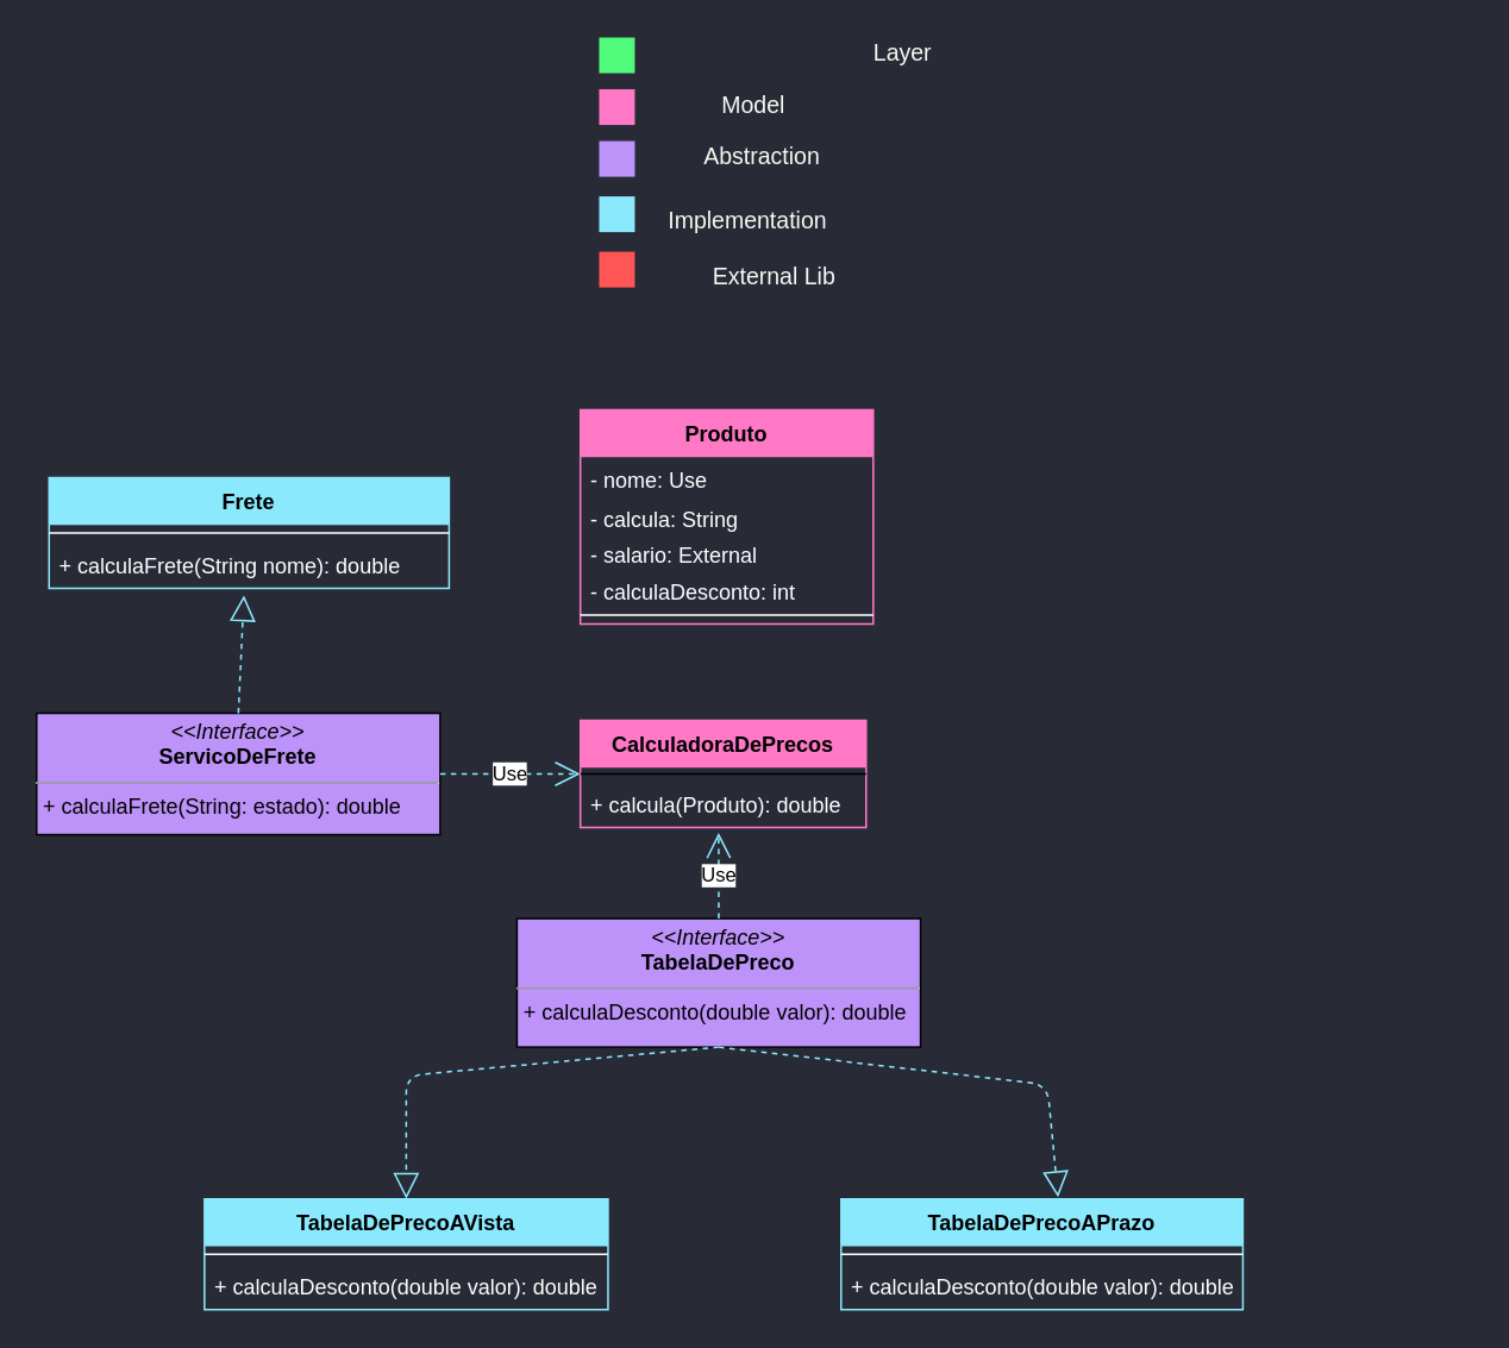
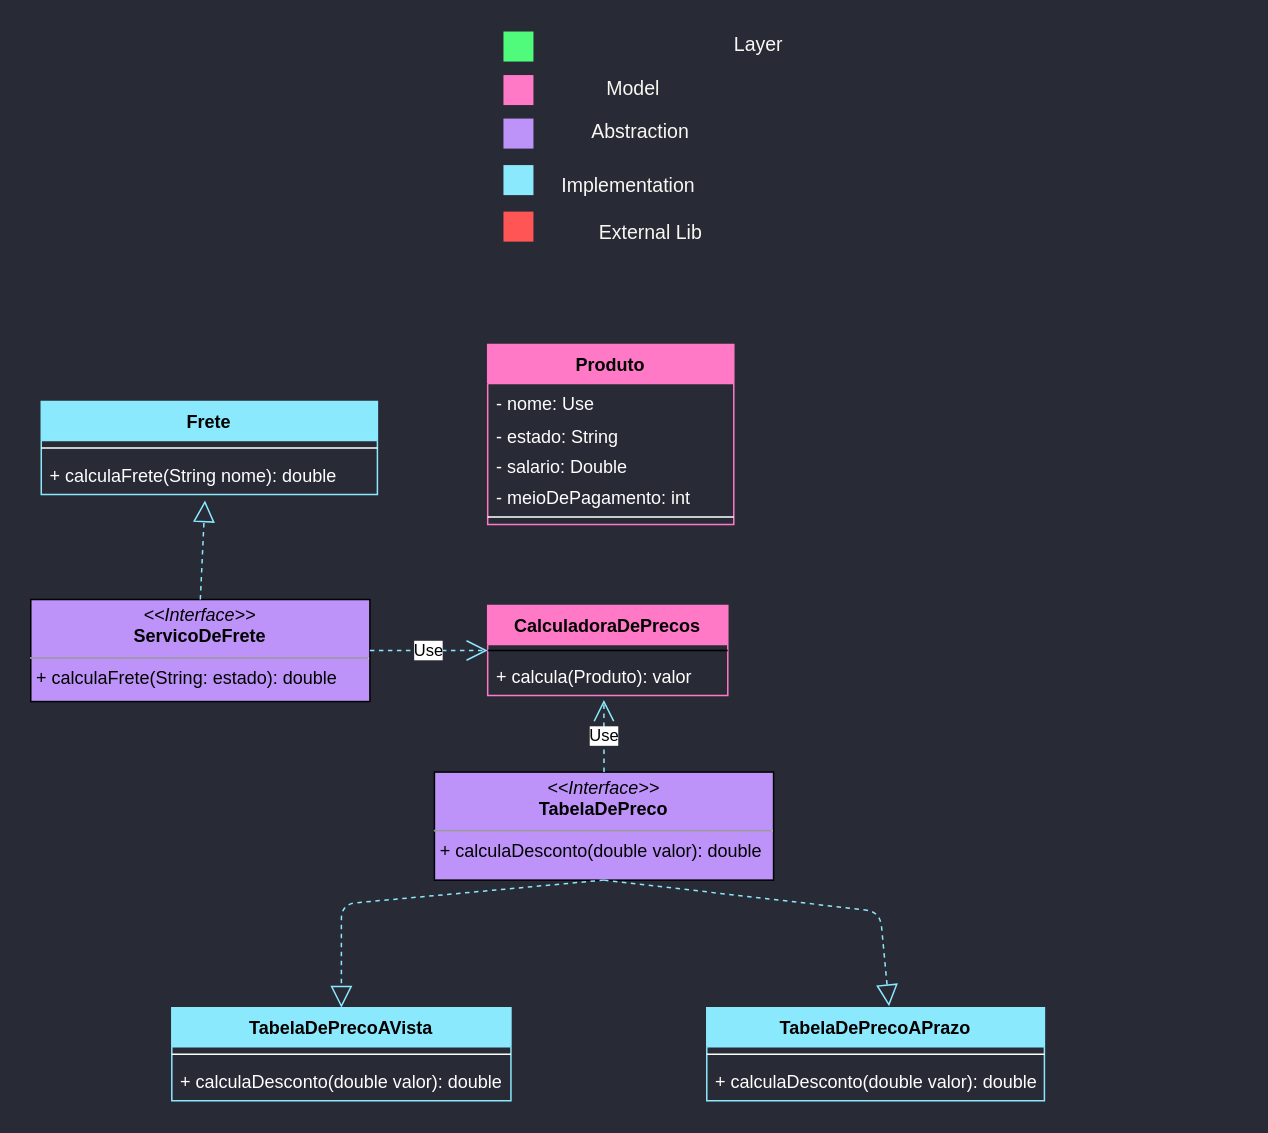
- <mxCell id="16" value="- calcula: String" style="text;strokeColor=none;fillColor=none;align=left;verticalAlign=top;spacingLeft=4;spacingRight=4;overflow=hidden;rotatable=0;points=[[0,0.5],[1,0.5]];portConstraint=eastwest;fontStyle=0;fontColor=#FFFFFF;" parent="14" vertex="1"><mxGeometry y="48" width="164" height="20" as="geometry" /></mxCell>
+ <mxCell id="16" value="- estado: String" style="text;strokeColor=none;fillColor=none;align=left;verticalAlign=top;spacingLeft=4;spacingRight=4;overflow=hidden;rotatable=0;points=[[0,0.5],[1,0.5]];portConstraint=eastwest;fontStyle=0;fontColor=#FFFFFF;" parent="14" vertex="1"><mxGeometry y="48" width="164" height="20" as="geometry" /></mxCell>
- <mxCell id="17" value="- salario: External" style="text;strokeColor=none;fillColor=none;align=left;verticalAlign=top;spacingLeft=4;spacingRight=4;overflow=hidden;rotatable=0;points=[[0,0.5],[1,0.5]];portConstraint=eastwest;fontColor=#FFFFFF;" parent="14" vertex="1"><mxGeometry y="68" width="164" height="21" as="geometry" /></mxCell>
+ <mxCell id="17" value="- salario: Double" style="text;strokeColor=none;fillColor=none;align=left;verticalAlign=top;spacingLeft=4;spacingRight=4;overflow=hidden;rotatable=0;points=[[0,0.5],[1,0.5]];portConstraint=eastwest;fontColor=#FFFFFF;" parent="14" vertex="1"><mxGeometry y="68" width="164" height="21" as="geometry" /></mxCell>
- <mxCell id="18" value="- calculaDesconto: int" style="text;strokeColor=none;fillColor=none;align=left;verticalAlign=top;spacingLeft=4;spacingRight=4;overflow=hidden;rotatable=0;points=[[0,0.5],[1,0.5]];portConstraint=eastwest;fontColor=#FFFFFF;" parent="14" vertex="1"><mxGeometry y="89" width="164" height="21" as="geometry" /></mxCell>
+ <mxCell id="18" value="- meioDePagamento: int" style="text;strokeColor=none;fillColor=none;align=left;verticalAlign=top;spacingLeft=4;spacingRight=4;overflow=hidden;rotatable=0;points=[[0,0.5],[1,0.5]];portConstraint=eastwest;fontColor=#FFFFFF;" parent="14" vertex="1"><mxGeometry y="89" width="164" height="21" as="geometry" /></mxCell>
- <mxCell id="22" value="+ calcula(Produto): double" style="text;strokeColor=none;fillColor=none;align=left;verticalAlign=top;spacingLeft=4;spacingRight=4;overflow=hidden;rotatable=0;points=[[0,0.5],[1,0.5]];portConstraint=eastwest;fontColor=#FFFFFF;" parent="20" vertex="1"><mxGeometry y="34" width="160" height="26" as="geometry" /></mxCell>
+ <mxCell id="22" value="+ calcula(Produto): valor" style="text;strokeColor=none;fillColor=none;align=left;verticalAlign=top;spacingLeft=4;spacingRight=4;overflow=hidden;rotatable=0;points=[[0,0.5],[1,0.5]];portConstraint=eastwest;fontColor=#FFFFFF;" parent="20" vertex="1"><mxGeometry y="34" width="160" height="26" as="geometry" /></mxCell>
